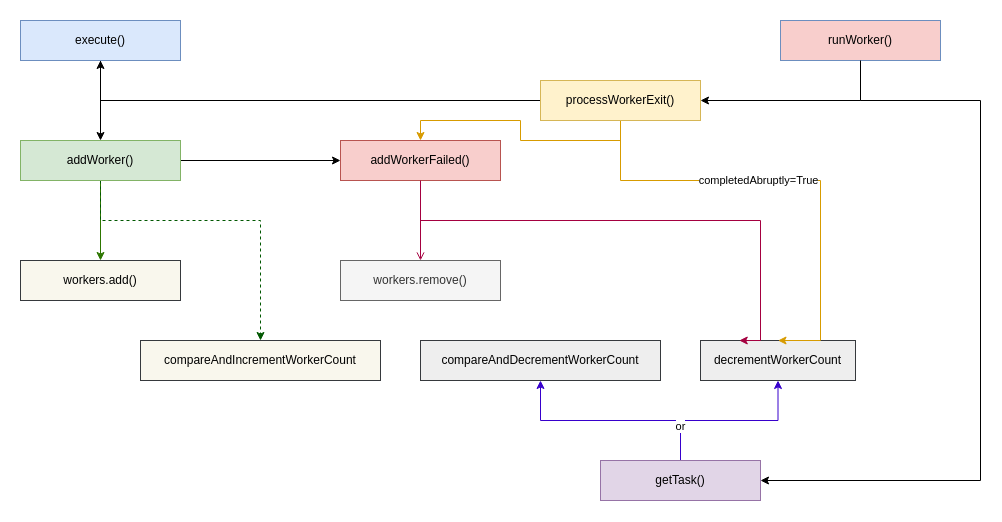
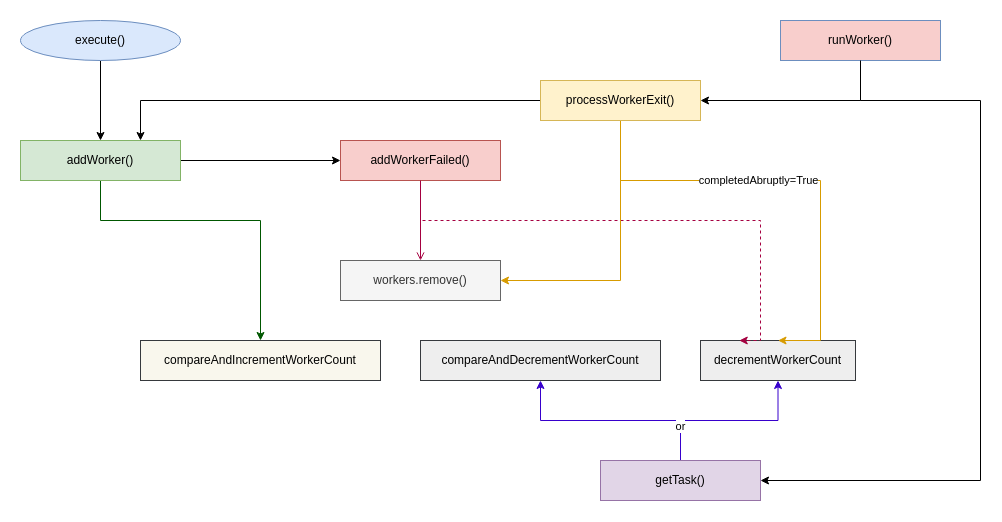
- <mxCell id="24" value="execute()" style="rounded=0;whiteSpace=wrap;html=1;fillColor=#dae8fc;strokeColor=#6c8ebf;" vertex="1" parent="1"><mxGeometry x="20" y="20" width="160" height="40" as="geometry" /></mxCell>
+ <mxCell id="24" value="execute()" style="ellipse;whiteSpace=wrap;html=1;fillColor=#dae8fc;strokeColor=#6c8ebf;" vertex="1" parent="1"><mxGeometry x="20" y="20" width="160" height="40" as="geometry" /></mxCell>
- <mxCell id="17" value="" style="edgeStyle=orthogonalEdgeStyle;rounded=0;orthogonalLoop=1;jettySize=auto;html=1;" edge="1" parent="1" source="18" target="24"><mxGeometry relative="1" as="geometry"><mxPoint x="620" y="60" as="targetPoint" /></mxGeometry></mxCell>
+ <mxCell id="17" value="" style="edgeStyle=orthogonalEdgeStyle;rounded=0;orthogonalLoop=1;jettySize=auto;html=1;entryX=0.75;entryY=0;entryDx=0;entryDy=0;" edge="1" parent="1" source="18" target="10"><mxGeometry relative="1" as="geometry"><mxPoint x="620" y="60" as="targetPoint" /></mxGeometry></mxCell>
- <mxCell id="16" value="" style="edgeStyle=orthogonalEdgeStyle;rounded=0;orthogonalLoop=1;jettySize=auto;html=1;fillColor=#ffe6cc;strokeColor=#d79b00;exitX=0.5;exitY=1;exitDx=0;exitDy=0;" edge="1" parent="1" source="18" target="12"><mxGeometry relative="1" as="geometry"><mxPoint x="620" y="250" as="targetPoint" /></mxGeometry></mxCell>
+ <mxCell id="16" value="" style="edgeStyle=orthogonalEdgeStyle;rounded=0;orthogonalLoop=1;jettySize=auto;html=1;entryX=1;entryY=0.5;entryDx=0;entryDy=0;fillColor=#ffe6cc;strokeColor=#d79b00;exitX=0.5;exitY=1;exitDx=0;exitDy=0;" edge="1" parent="1" source="18" target="6"><mxGeometry relative="1" as="geometry"><mxPoint x="620" y="250" as="targetPoint" /></mxGeometry></mxCell>
- <mxCell id="8" value="" style="edgeStyle=orthogonalEdgeStyle;rounded=0;orthogonalLoop=1;jettySize=auto;html=1;fillColor=#008a00;strokeColor=#005700;dashed=1;" edge="1" parent="1" source="10" target="2"><mxGeometry relative="1" as="geometry"><Array as="points"><mxPoint x="100" y="220" /><mxPoint x="260" y="220" /></Array></mxGeometry></mxCell>
+ <mxCell id="8" value="" style="edgeStyle=orthogonalEdgeStyle;rounded=0;orthogonalLoop=1;jettySize=auto;html=1;fillColor=#008a00;strokeColor=#005700;" edge="1" parent="1" source="10" target="2"><mxGeometry relative="1" as="geometry"><Array as="points"><mxPoint x="100" y="220" /><mxPoint x="260" y="220" /></Array></mxGeometry></mxCell>
- <mxCell id="13" value="" style="rounded=0;orthogonalLoop=1;jettySize=auto;html=1;exitX=0.5;exitY=1;exitDx=0;exitDy=0;entryX=0.25;entryY=0;entryDx=0;entryDy=0;fillColor=#d80073;strokeColor=#A50040;edgeStyle=orthogonalEdgeStyle;" edge="1" parent="1" source="12" target="4"><mxGeometry relative="1" as="geometry"><mxPoint x="350" y="190" as="sourcePoint" /><mxPoint x="470" y="270" as="targetPoint" /><Array as="points"><mxPoint x="420" y="220" /><mxPoint x="760" y="220" /></Array></mxGeometry></mxCell>
+ <mxCell id="13" value="" style="rounded=0;orthogonalLoop=1;jettySize=auto;html=1;exitX=0.5;exitY=1;exitDx=0;exitDy=0;entryX=0.25;entryY=0;entryDx=0;entryDy=0;fillColor=#d80073;strokeColor=#A50040;edgeStyle=orthogonalEdgeStyle;dashed=1;" edge="1" parent="1" source="12" target="4"><mxGeometry relative="1" as="geometry"><mxPoint x="350" y="190" as="sourcePoint" /><mxPoint x="470" y="270" as="targetPoint" /><Array as="points"><mxPoint x="420" y="220" /><mxPoint x="760" y="220" /></Array></mxGeometry></mxCell>
- <mxCell id="7" value="" style="edgeStyle=orthogonalEdgeStyle;rounded=0;orthogonalLoop=1;jettySize=auto;html=1;fillColor=#60a917;strokeColor=#2D7600;" edge="1" parent="1" source="10" target="5"><mxGeometry relative="1" as="geometry" /></mxCell>
- <mxCell id="5" value="workers.add()" style="rounded=0;whiteSpace=wrap;html=1;fillColor=#f9f7ed;strokeColor=#36393d;" vertex="1" parent="1"><mxGeometry x="20" y="260" width="160" height="40" as="geometry" /></mxCell>
